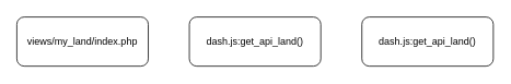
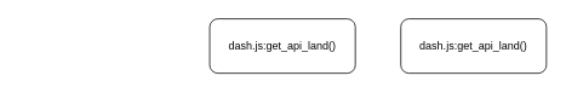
- <mxCell id="2" value="&lt;div&gt;views/my_land/index.php&lt;/div&gt;" style="rounded=1;whiteSpace=wrap;html=1;" parent="1" vertex="1"><mxGeometry x="20" y="20" width="160" height="60" as="geometry" /></mxCell>
